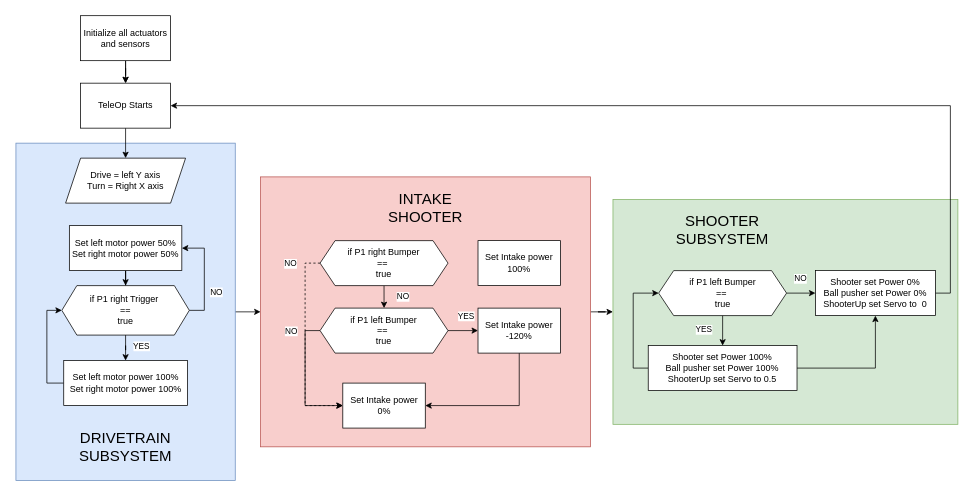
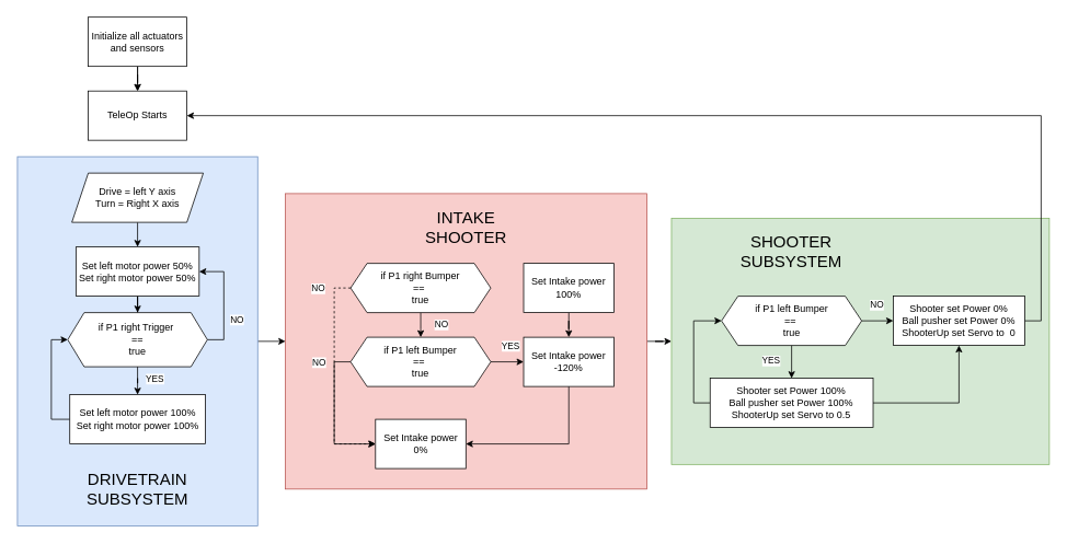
- <mxCell id="9" style="edgeStyle=orthogonalEdgeStyle;rounded=0;orthogonalLoop=1;jettySize=auto;html=1;exitX=0.5;exitY=1;exitDx=0;exitDy=0;" edge="1" parent="1" source="10" target="5"><mxGeometry relative="1" as="geometry" /></mxCell>
+ <mxCell id="4" style="edgeStyle=orthogonalEdgeStyle;rounded=0;orthogonalLoop=1;jettySize=auto;html=1;exitX=0.5;exitY=1;exitDx=0;exitDy=0;entryX=0.5;entryY=0;entryDx=0;entryDy=0;" edge="1" parent="1" source="5" target="12"><mxGeometry relative="1" as="geometry" /></mxCell>
+ <mxCell id="29" style="edgeStyle=orthogonalEdgeStyle;rounded=0;orthogonalLoop=1;jettySize=auto;html=1;exitX=0.5;exitY=1;exitDx=0;exitDy=0;" edge="1" parent="1" source="30" target="36"><mxGeometry relative="1" as="geometry" /></mxCell>
